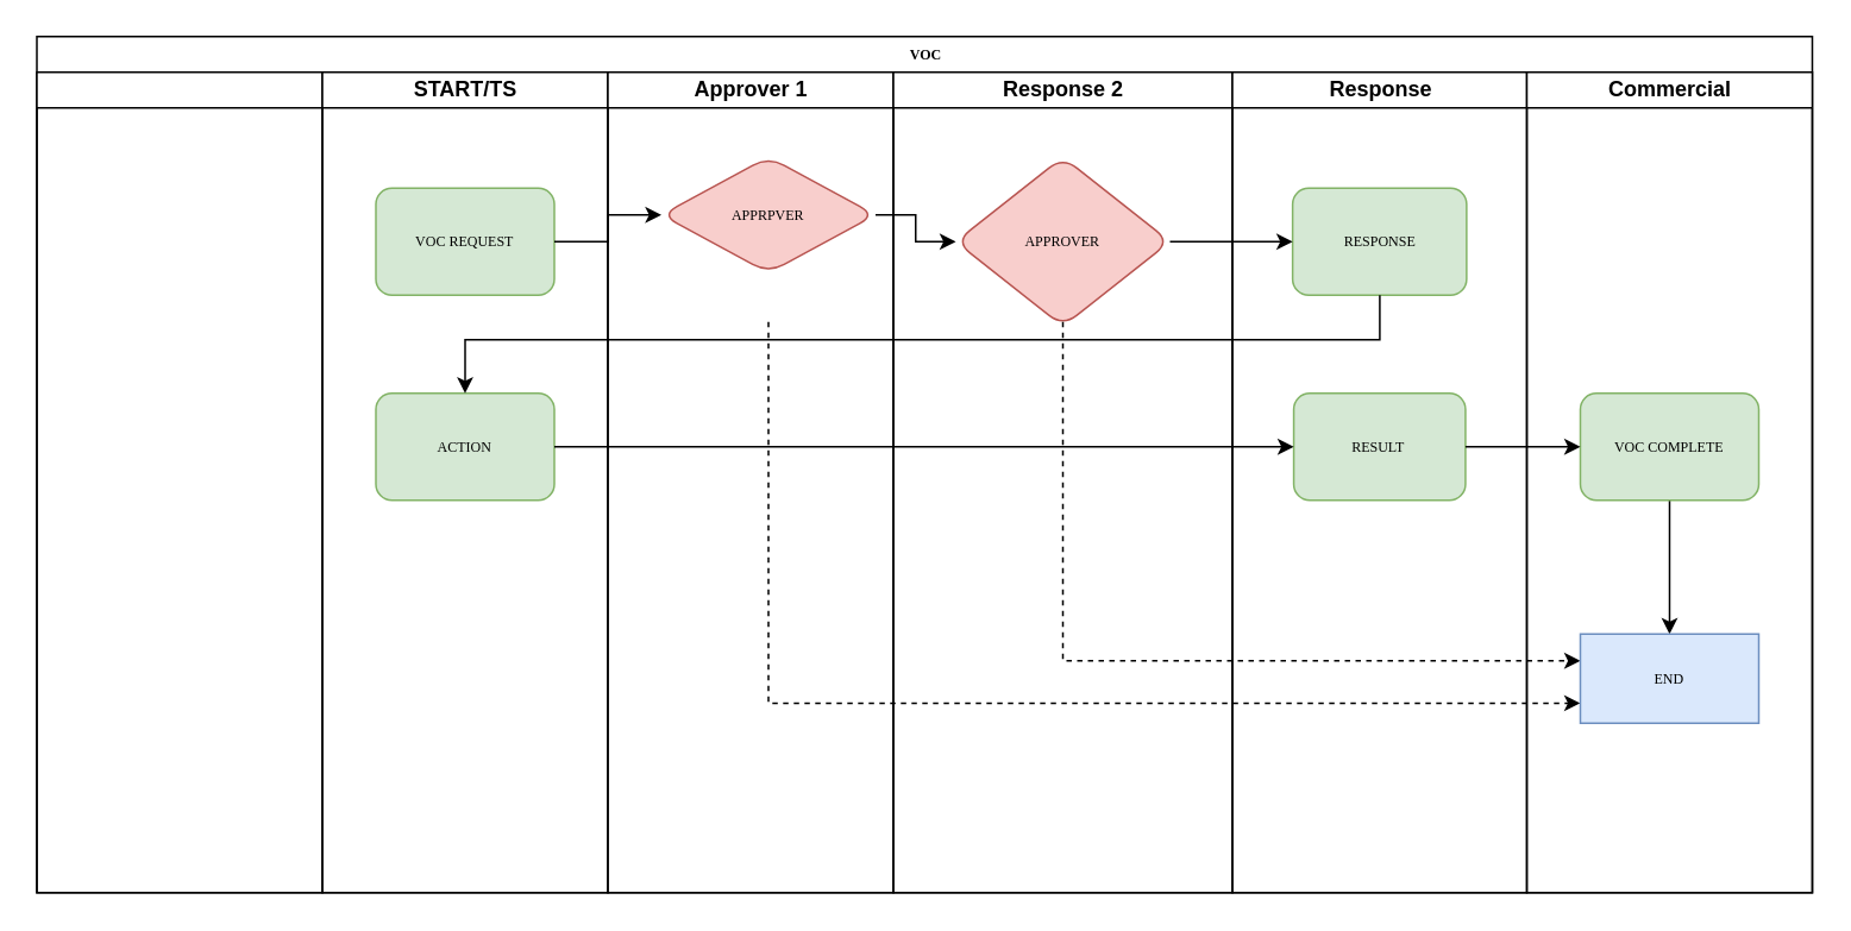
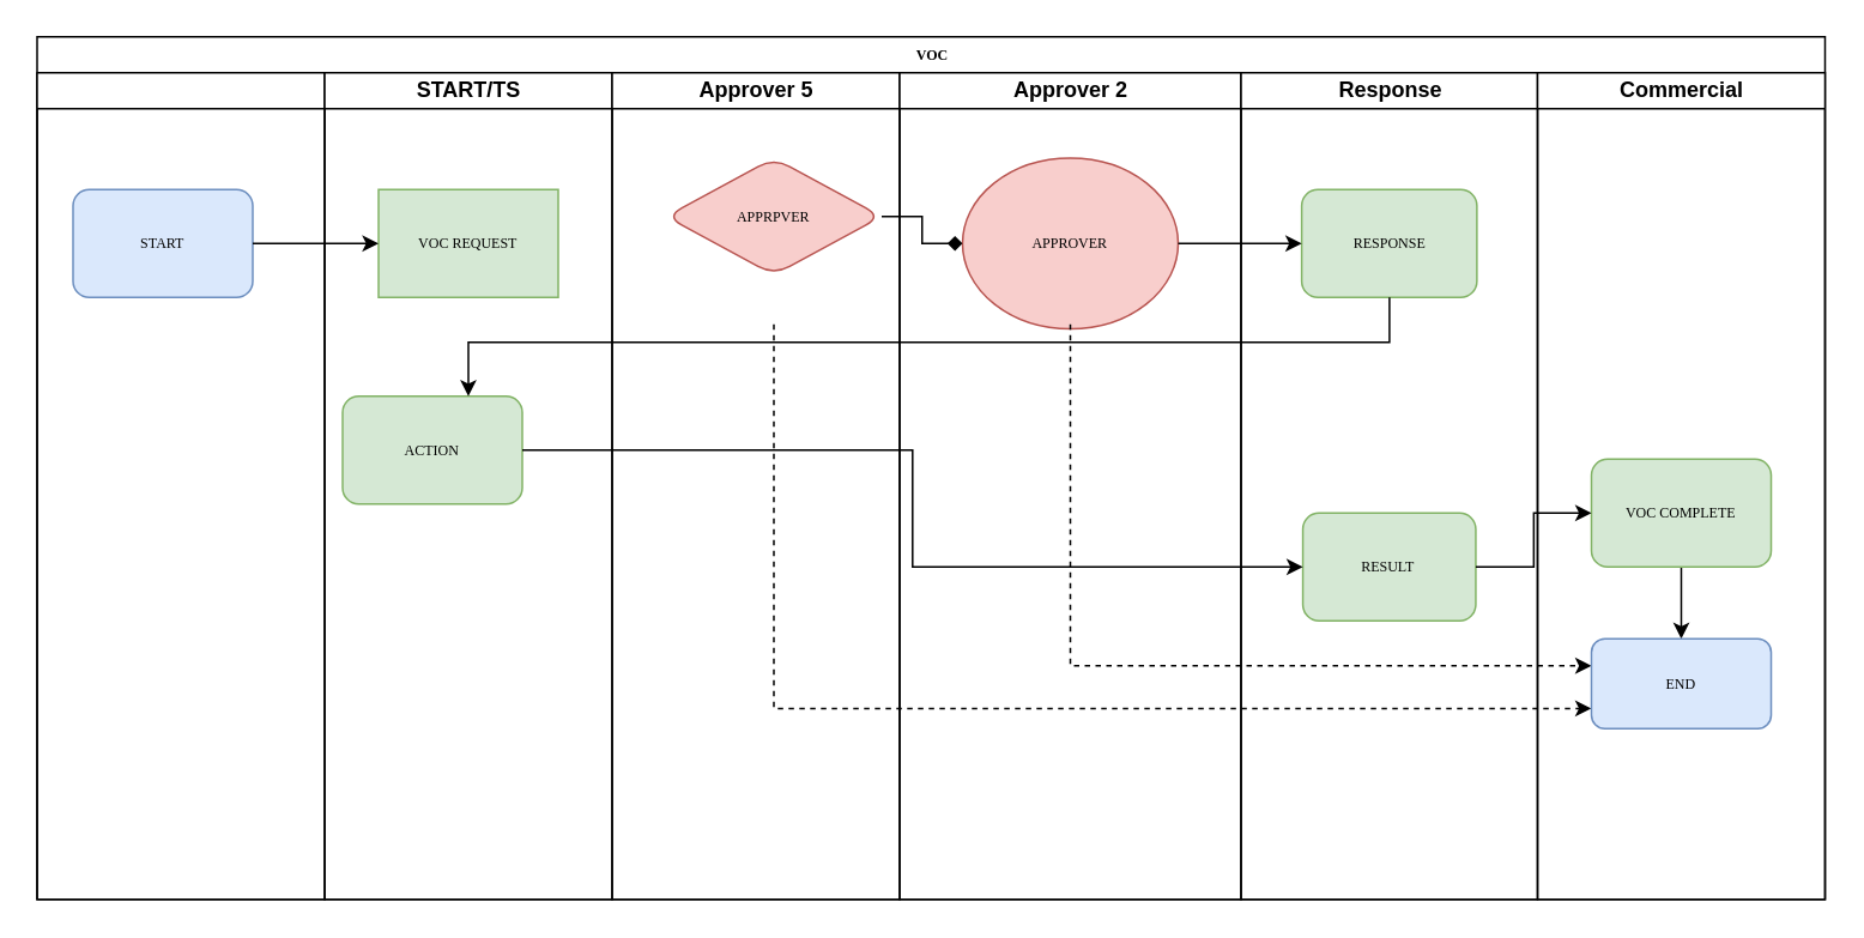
- <mxCell id="8" value="Approver 1" style="swimlane;html=1;startSize=20;" parent="2" vertex="1"><mxGeometry x="320" y="20" width="160" height="460" as="geometry" /></mxCell>
+ <mxCell id="8" value="Approver 5" style="swimlane;html=1;startSize=20;" parent="2" vertex="1"><mxGeometry x="320" y="20" width="160" height="460" as="geometry" /></mxCell>
- <mxCell id="10" value="Response 2" style="swimlane;html=1;startSize=20;" parent="2" vertex="1"><mxGeometry x="480" y="20" width="190" height="460" as="geometry" /></mxCell>
+ <mxCell id="10" value="Approver 2" style="swimlane;html=1;startSize=20;" parent="2" vertex="1"><mxGeometry x="480" y="20" width="190" height="460" as="geometry" /></mxCell>
+ <mxCell id="4" value="START" style="rounded=1;whiteSpace=wrap;html=1;shadow=0;labelBackgroundColor=none;strokeWidth=1;fontFamily=Verdana;fontSize=8;align=center;fillColor=#dae8fc;strokeColor=#6c8ebf;" parent="3" vertex="1"><mxGeometry x="20" y="65" width="100" height="60" as="geometry" /></mxCell>
+ <mxCell id="23" style="edgeStyle=orthogonalEdgeStyle;rounded=0;orthogonalLoop=1;jettySize=auto;html=1;entryX=0;entryY=0.5;entryDx=0;entryDy=0;" parent="2" source="4" target="6" edge="1"><mxGeometry relative="1" as="geometry" /></mxCell>
- <mxCell id="6" value="VOC REQUEST" style="rounded=1;whiteSpace=wrap;html=1;shadow=0;labelBackgroundColor=none;strokeWidth=1;fontFamily=Verdana;fontSize=8;align=center;fillColor=#d5e8d4;strokeColor=#82b366;" parent="5" vertex="1"><mxGeometry x="30" y="65" width="100" height="60" as="geometry" /></mxCell>
+ <mxCell id="6" value="VOC REQUEST" style="whiteSpace=wrap;html=1;shadow=0;labelBackgroundColor=none;strokeWidth=1;fontFamily=Verdana;fontSize=8;align=center;fillColor=#d5e8d4;strokeColor=#82b366;rounded=0;" parent="5" vertex="1"><mxGeometry x="30" y="65" width="100" height="60" as="geometry" /></mxCell>
- <mxCell id="21" value="" style="edgeStyle=orthogonalEdgeStyle;rounded=0;orthogonalLoop=1;jettySize=auto;html=1;" parent="2" source="6" target="9" edge="1"><mxGeometry relative="1" as="geometry" /></mxCell>
- <mxCell id="22" style="edgeStyle=orthogonalEdgeStyle;rounded=0;orthogonalLoop=1;jettySize=auto;html=1;" parent="2" source="9" target="11" edge="1"><mxGeometry relative="1" as="geometry" /></mxCell>
+ <mxCell id="22" style="edgeStyle=orthogonalEdgeStyle;rounded=0;orthogonalLoop=1;jettySize=auto;html=1;endArrow=diamond;" parent="2" source="9" target="11" edge="1"><mxGeometry relative="1" as="geometry" /></mxCell>
- <mxCell id="11" value="APPROVER" style="rhombus;whiteSpace=wrap;html=1;fontSize=8;fontFamily=Verdana;rounded=1;shadow=0;labelBackgroundColor=none;strokeWidth=1;fillColor=#f8cecc;strokeColor=#b85450;" parent="10" vertex="1"><mxGeometry x="35" y="47.5" width="120" height="95" as="geometry" /></mxCell>
+ <mxCell id="11" value="APPROVER" style="ellipse;whiteSpace=wrap;html=1;fontSize=8;fontFamily=Verdana;shadow=0;labelBackgroundColor=none;strokeWidth=1;fillColor=#f8cecc;strokeColor=#b85450;" parent="10" vertex="1"><mxGeometry x="35" y="47.5" width="120" height="95" as="geometry" /></mxCell>
- <mxCell id="7" value="ACTION" style="whiteSpace=wrap;html=1;fontSize=8;fontFamily=Verdana;rounded=1;shadow=0;labelBackgroundColor=none;strokeWidth=1;fillColor=#d5e8d4;strokeColor=#82b366;" parent="5" vertex="1"><mxGeometry x="30" y="180" width="100" height="60" as="geometry" /></mxCell>
+ <mxCell id="7" value="ACTION" style="whiteSpace=wrap;html=1;fontSize=8;fontFamily=Verdana;rounded=1;shadow=0;labelBackgroundColor=none;strokeWidth=1;fillColor=#d5e8d4;strokeColor=#82b366;" parent="5" vertex="1"><mxGeometry x="10" y="180" width="100" height="60" as="geometry" /></mxCell>
- <mxCell id="14" value="RESULT" style="whiteSpace=wrap;html=1;fontSize=8;fontFamily=Verdana;rounded=1;shadow=0;labelBackgroundColor=none;strokeWidth=1;fillColor=#d5e8d4;strokeColor=#82b366;" parent="12" vertex="1"><mxGeometry x="34.38" y="180" width="96.25" height="60" as="geometry" /></mxCell>
+ <mxCell id="14" value="RESULT" style="whiteSpace=wrap;html=1;fontSize=8;fontFamily=Verdana;rounded=1;shadow=0;labelBackgroundColor=none;strokeWidth=1;fillColor=#d5e8d4;strokeColor=#82b366;" parent="12" vertex="1"><mxGeometry x="34.38" y="245" width="96.25" height="60" as="geometry" /></mxCell>
- <mxCell id="19" value="VOC COMPLETE" style="whiteSpace=wrap;html=1;fontSize=8;fontFamily=Verdana;rounded=1;shadow=0;labelBackgroundColor=none;strokeWidth=1;fillColor=#d5e8d4;strokeColor=#82b366;" parent="17" vertex="1"><mxGeometry x="30" y="180" width="100" height="60" as="geometry" /></mxCell>
+ <mxCell id="19" value="VOC COMPLETE" style="whiteSpace=wrap;html=1;fontSize=8;fontFamily=Verdana;rounded=1;shadow=0;labelBackgroundColor=none;strokeWidth=1;fillColor=#d5e8d4;strokeColor=#82b366;" parent="17" vertex="1"><mxGeometry x="30" y="215" width="100" height="60" as="geometry" /></mxCell>
- <mxCell id="20" value="END" style="whiteSpace=wrap;html=1;fontSize=8;fontFamily=Verdana;shadow=0;labelBackgroundColor=none;strokeWidth=1;fillColor=#dae8fc;strokeColor=#6c8ebf;rounded=0;" parent="17" vertex="1"><mxGeometry x="30" y="315" width="100" height="50" as="geometry" /></mxCell>
+ <mxCell id="20" value="END" style="whiteSpace=wrap;html=1;fontSize=8;fontFamily=Verdana;rounded=1;shadow=0;labelBackgroundColor=none;strokeWidth=1;fillColor=#dae8fc;strokeColor=#6c8ebf;" parent="17" vertex="1"><mxGeometry x="30" y="315" width="100" height="50" as="geometry" /></mxCell>
